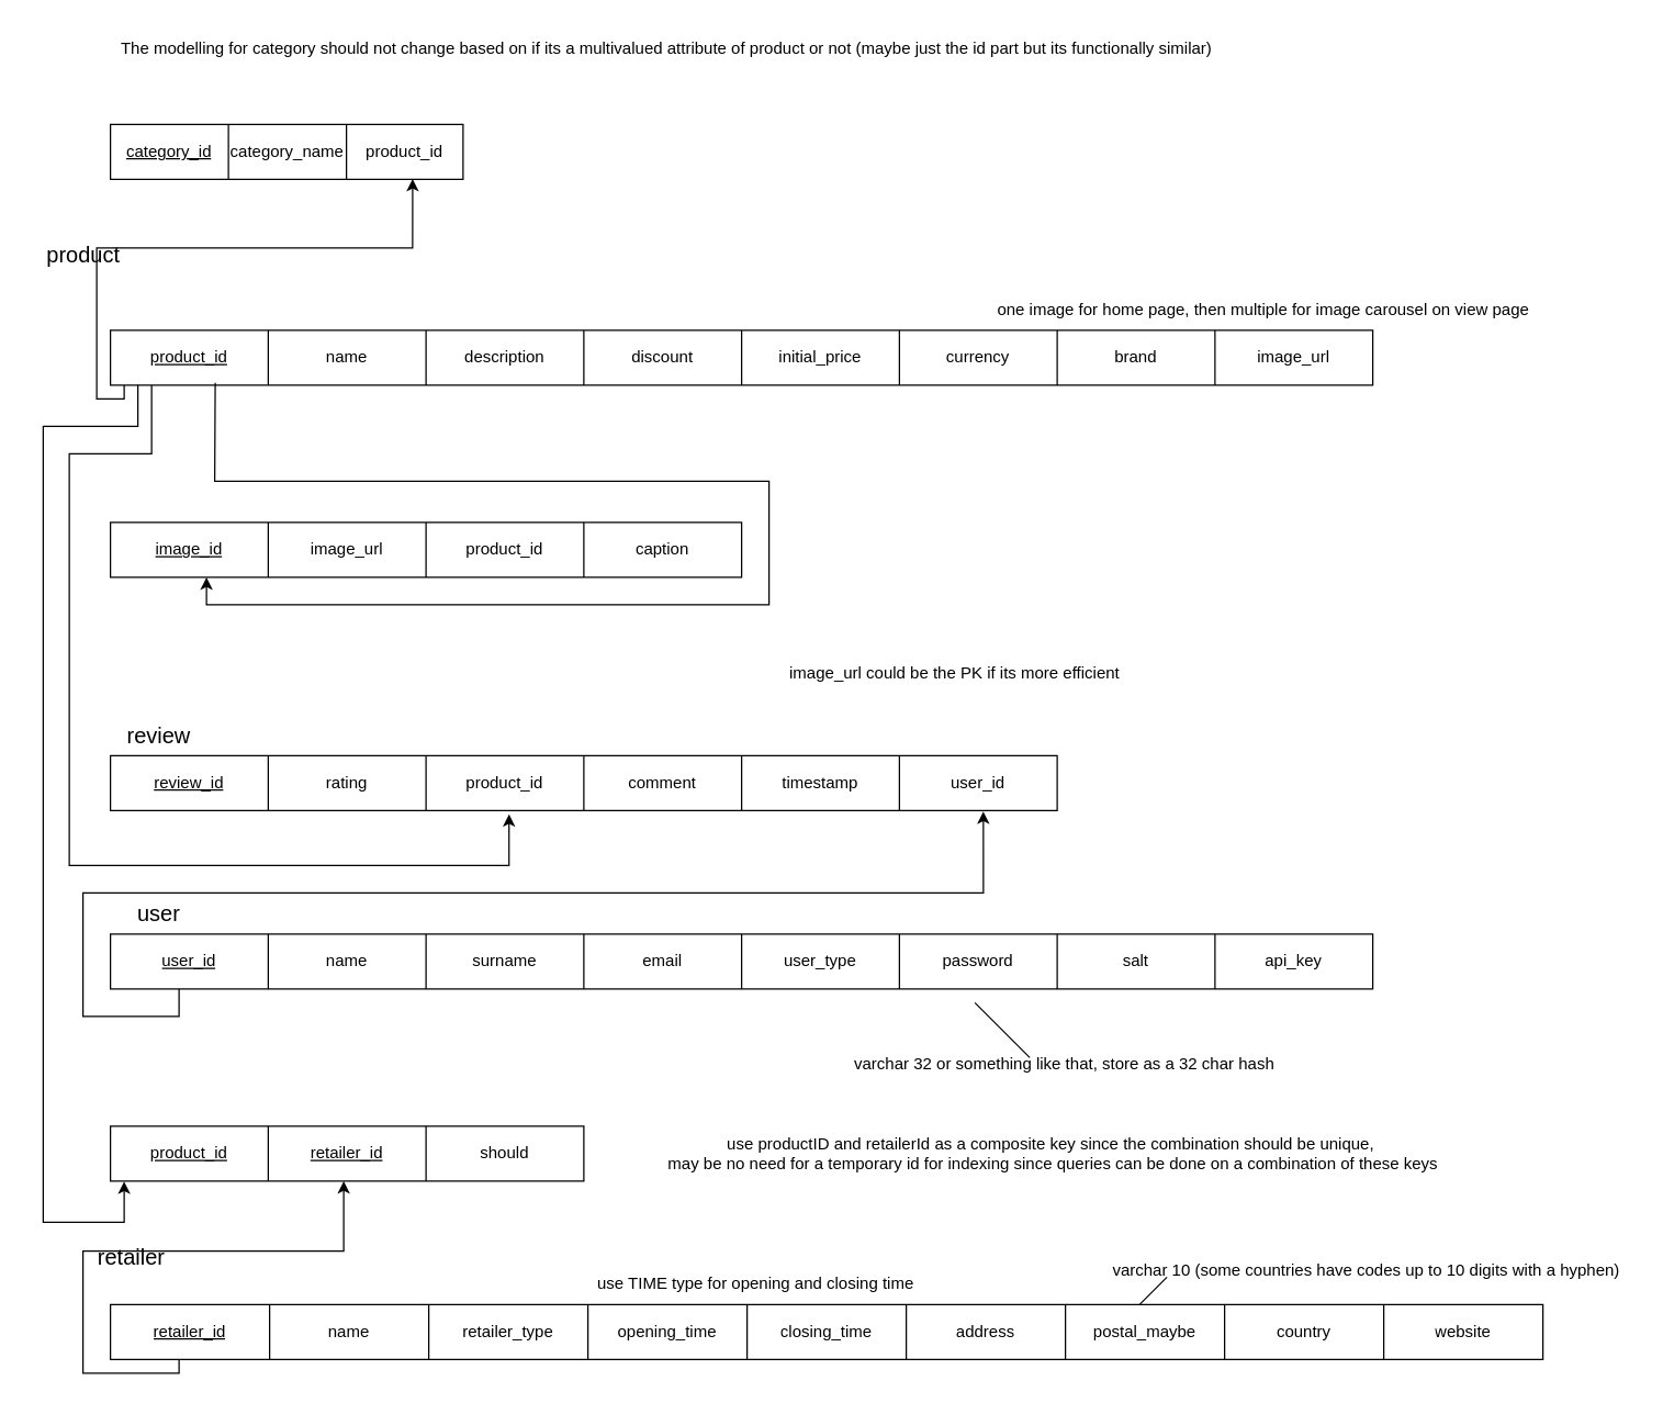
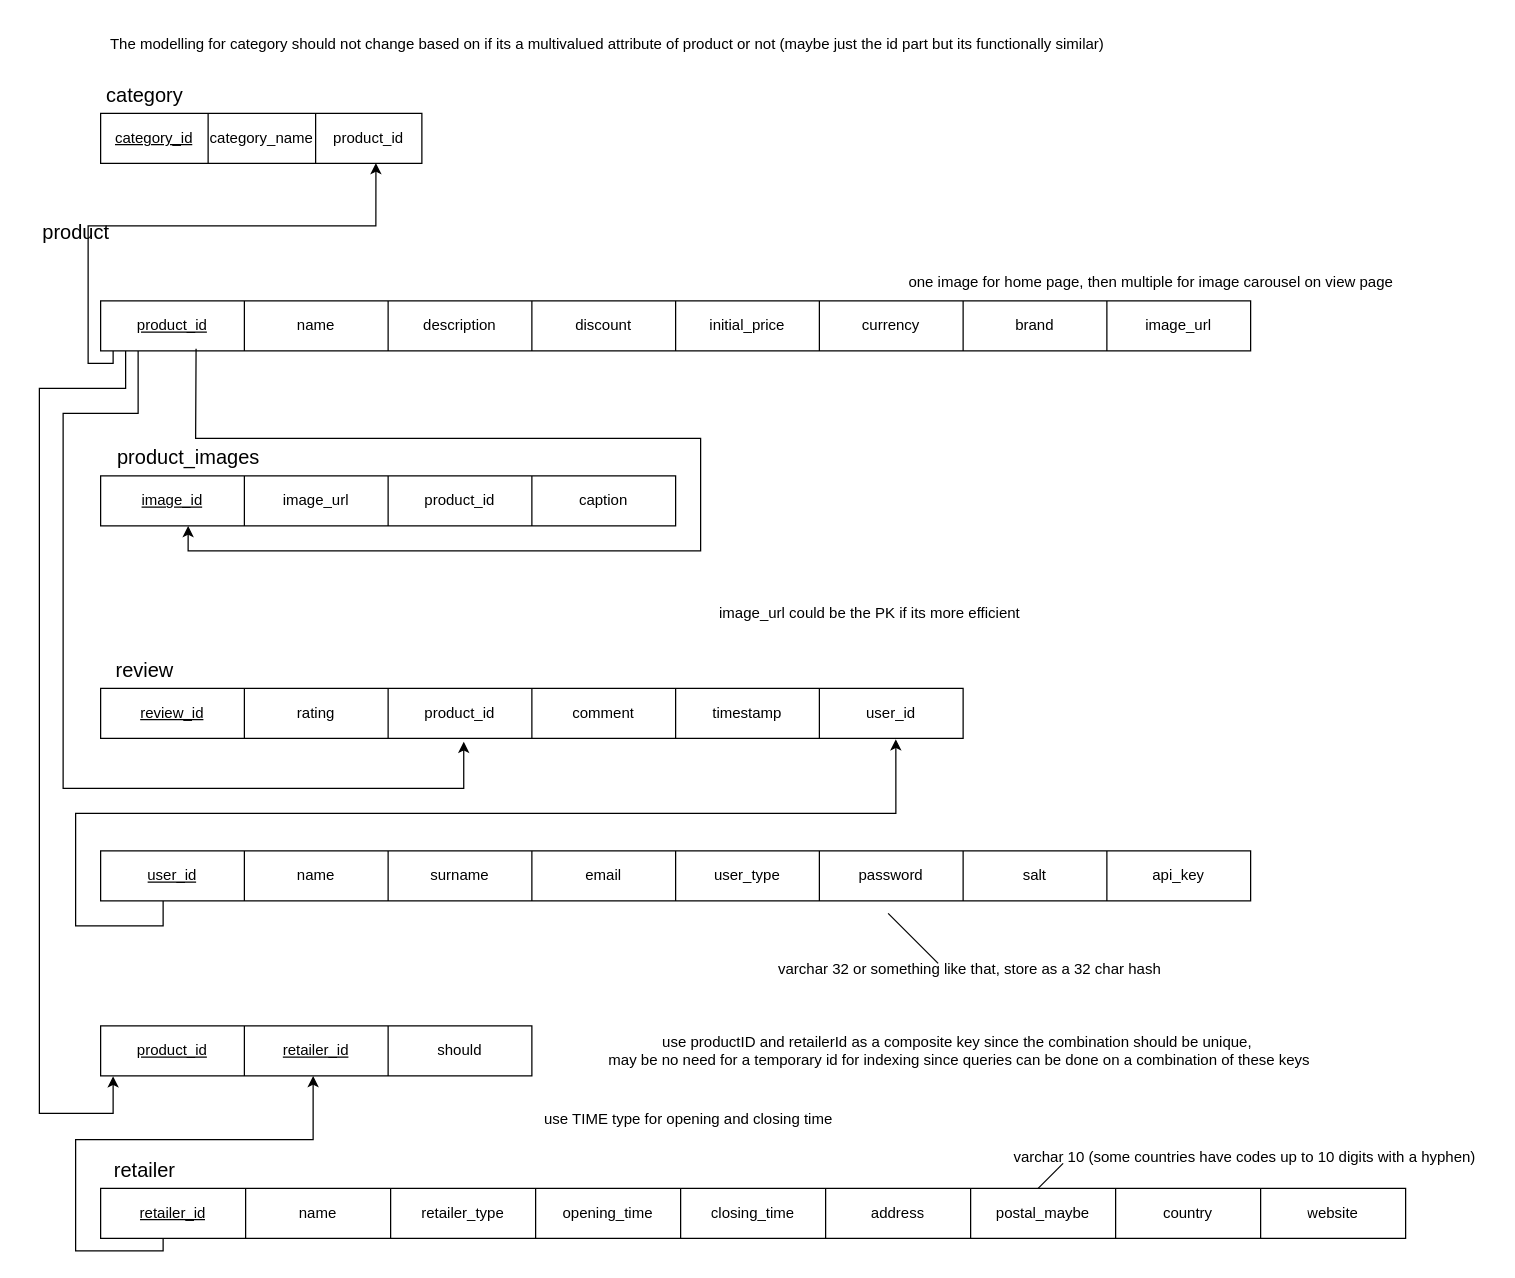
+ <mxCell id="7" value="category" style="text;html=1;align=center;verticalAlign=middle;resizable=0;points=[];autosize=1;strokeColor=none;fillColor=none;fontSize=16;" parent="1" vertex="1"><mxGeometry x="75" y="60" width="80" height="30" as="geometry" /></mxCell>
+ <mxCell id="48" value="product_images" style="text;html=1;align=center;verticalAlign=middle;resizable=0;points=[];autosize=1;strokeColor=none;fillColor=none;fontSize=16;" parent="1" vertex="1"><mxGeometry x="80" y="350" width="140" height="30" as="geometry" /></mxCell>
- <mxCell id="68" value="user" style="text;html=1;align=center;verticalAlign=middle;resizable=0;points=[];autosize=1;strokeColor=none;fillColor=none;fontSize=16;" parent="1" vertex="1"><mxGeometry x="90" y="650" width="50" height="30" as="geometry" /></mxCell>
- <mxCell id="19" value="retailer" style="text;html=1;align=center;verticalAlign=middle;resizable=0;points=[];autosize=1;strokeColor=none;fillColor=none;fontSize=16;" parent="1" vertex="1"><mxGeometry x="60" y="900" width="70" height="30" as="geometry" /></mxCell>
+ <mxCell id="19" value="retailer" style="text;html=1;align=center;verticalAlign=middle;resizable=0;points=[];autosize=1;strokeColor=none;fillColor=none;fontSize=16;" parent="1" vertex="1"><mxGeometry x="80" y="920" width="70" height="30" as="geometry" /></mxCell>
- <mxCell id="71" value="use TIME type for opening and closing time" style="text;html=1;align=center;verticalAlign=middle;resizable=0;points=[];autosize=1;strokeColor=none;fillColor=none;" parent="1" vertex="1"><mxGeometry x="425" y="920" width="250" height="30" as="geometry" /></mxCell>
+ <mxCell id="71" value="use TIME type for opening and closing time" style="text;html=1;align=center;verticalAlign=middle;resizable=0;points=[];autosize=1;strokeColor=none;fillColor=none;" parent="1" vertex="1"><mxGeometry x="425" y="880" width="250" height="30" as="geometry" /></mxCell>
